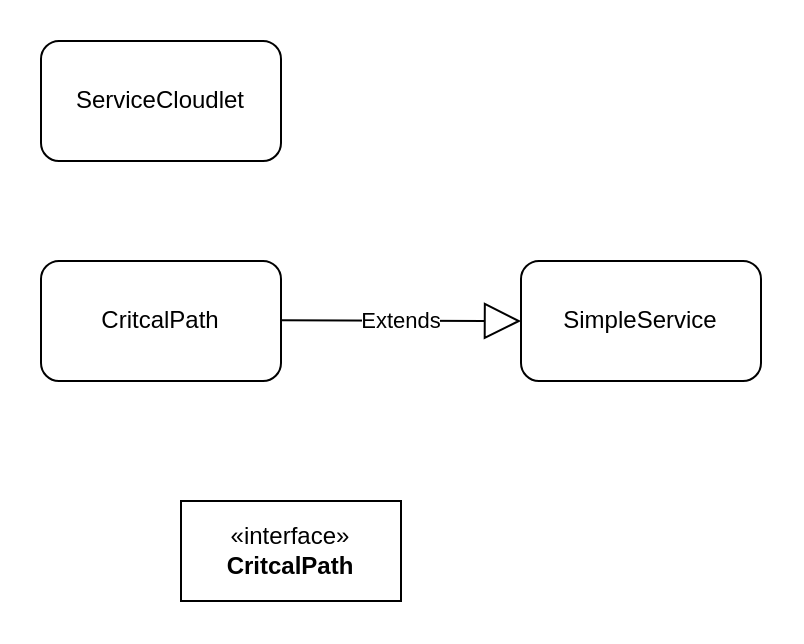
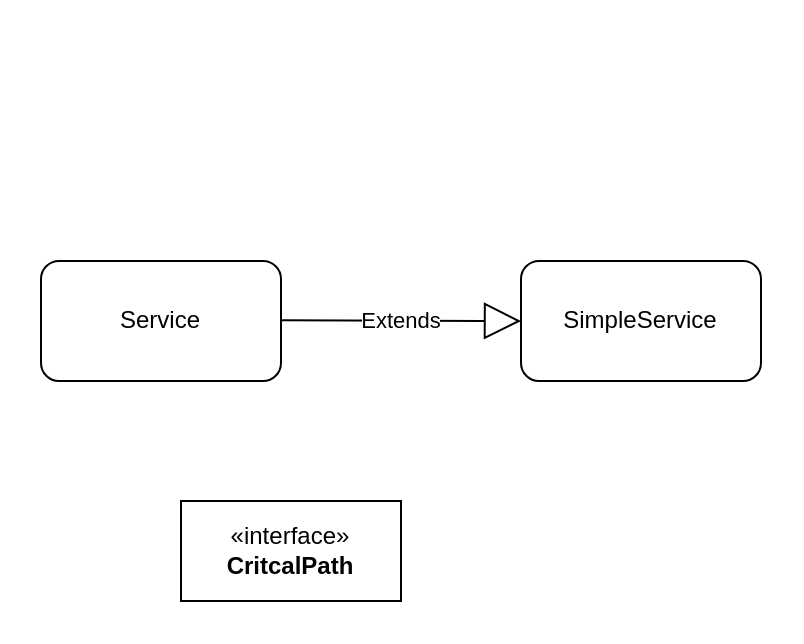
- <mxCell id="5" value="ServiceCloudlet" style="rounded=1;whiteSpace=wrap;html=1;" vertex="1" parent="1"><mxGeometry x="20" y="20" width="120" height="60" as="geometry" /></mxCell>
- <mxCell id="4" value="CritcalPath" style="rounded=1;whiteSpace=wrap;html=1;" vertex="1" parent="1"><mxGeometry x="20" y="130" width="120" height="60" as="geometry" /></mxCell>
+ <mxCell id="4" value="Service" style="rounded=1;whiteSpace=wrap;html=1;" vertex="1" parent="1"><mxGeometry x="20" y="130" width="120" height="60" as="geometry" /></mxCell>
